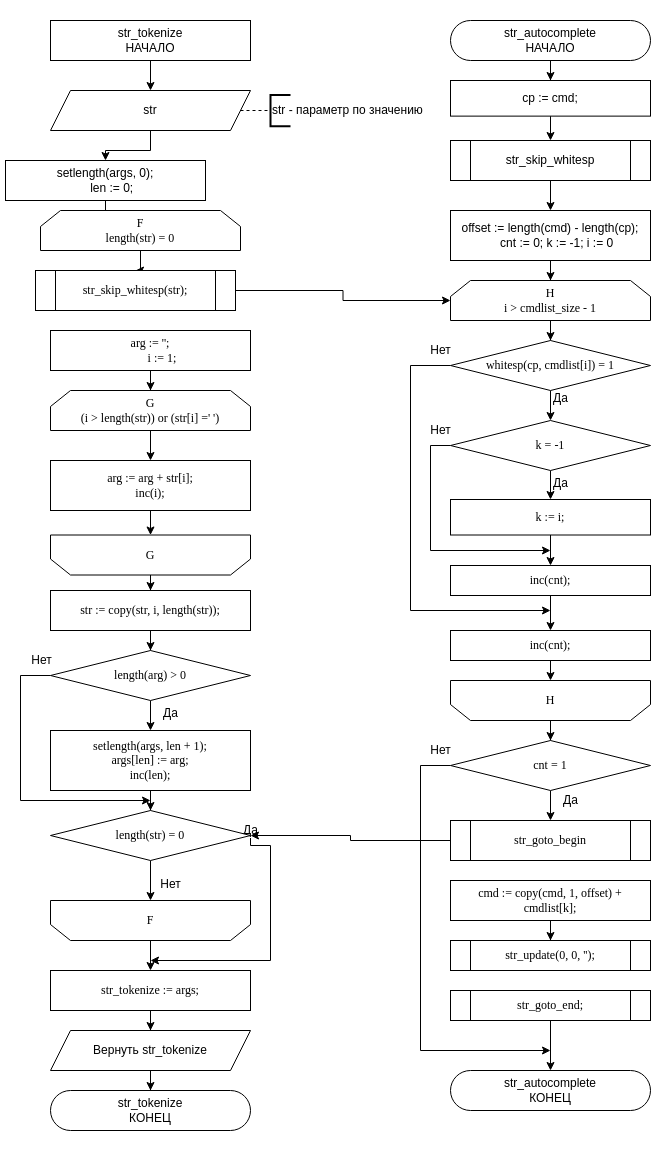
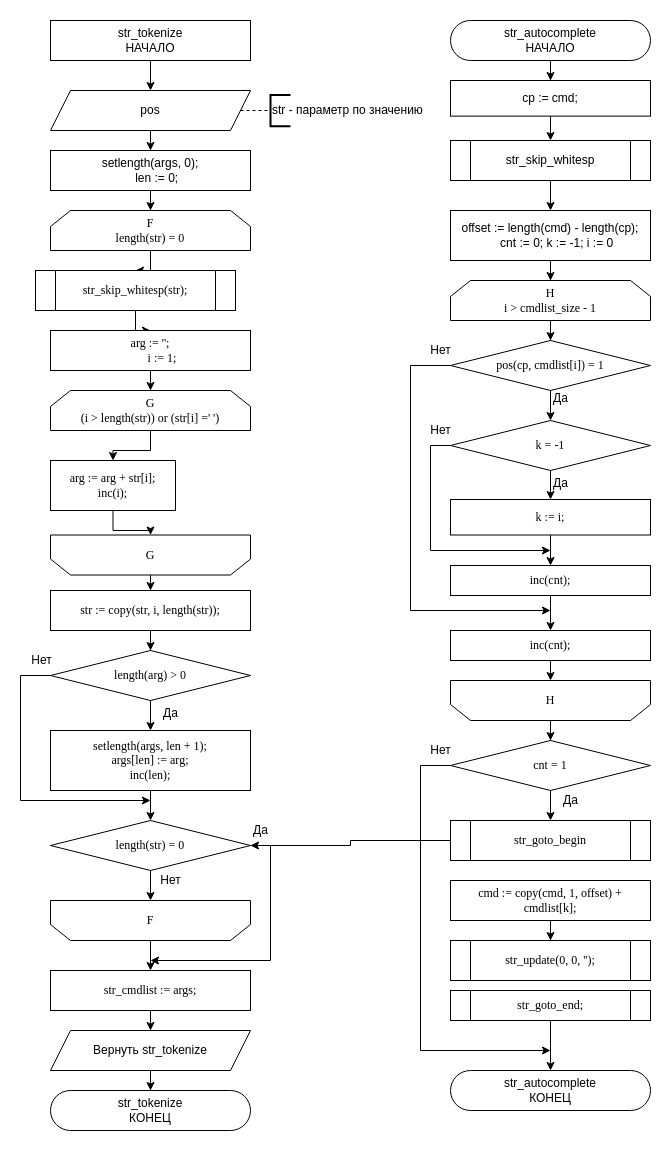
- <mxCell id="5" value="str" style="shape=parallelogram;perimeter=parallelogramPerimeter;whiteSpace=wrap;html=1;fixedSize=1;fontSize=12;" parent="1" vertex="1"><mxGeometry x="50" y="90" width="200" height="40" as="geometry" /></mxCell>
+ <mxCell id="5" value="pos" style="shape=parallelogram;perimeter=parallelogramPerimeter;whiteSpace=wrap;html=1;fixedSize=1;fontSize=12;" parent="1" vertex="1"><mxGeometry x="50" y="90" width="200" height="40" as="geometry" /></mxCell>
- <mxCell id="9" value="setlength(args, 0);&#10;&amp;nbsp; &amp;nbsp; len := 0;" style="whiteSpace=wrap;html=1;fontSize=12;" parent="1" vertex="1"><mxGeometry x="5" y="160" width="200" height="40" as="geometry" /></mxCell>
+ <mxCell id="9" value="setlength(args, 0);&#10;&amp;nbsp; &amp;nbsp; len := 0;" style="whiteSpace=wrap;html=1;fontSize=12;" parent="1" vertex="1"><mxGeometry x="50" y="150" width="200" height="40" as="geometry" /></mxCell>
- <mxCell id="11" value="F&lt;br style=&quot;font-size: 12px;&quot;&gt;length(str) = 0" style="shape=loopLimit;whiteSpace=wrap;html=1;rounded=0;shadow=0;strokeWidth=1;fillColor=#ffffff;fontFamily=Times New Roman;fontSize=12;" parent="1" vertex="1"><mxGeometry x="40" y="210" width="200" height="40" as="geometry" /></mxCell>
+ <mxCell id="11" value="F&lt;br style=&quot;font-size: 12px;&quot;&gt;length(str) = 0" style="shape=loopLimit;whiteSpace=wrap;html=1;rounded=0;shadow=0;strokeWidth=1;fillColor=#ffffff;fontFamily=Times New Roman;fontSize=12;" parent="1" vertex="1"><mxGeometry x="50" y="210" width="200" height="40" as="geometry" /></mxCell>
- <mxCell id="12" value="" style="edgeStyle=orthogonalEdgeStyle;rounded=0;orthogonalLoop=1;jettySize=auto;html=1;fontSize=12;" parent="1" source="13" target="48" edge="1"><mxGeometry relative="1" as="geometry" /></mxCell>
+ <mxCell id="12" value="" style="edgeStyle=orthogonalEdgeStyle;rounded=0;orthogonalLoop=1;jettySize=auto;html=1;fontSize=12;" parent="1" source="13" target="15" edge="1"><mxGeometry relative="1" as="geometry" /></mxCell>
- <mxCell id="51" value="whitesp(cp, cmdlist[i]) = 1" style="rhombus;whiteSpace=wrap;html=1;rounded=0;shadow=0;fontFamily=Times New Roman;strokeWidth=1;" parent="1" vertex="1"><mxGeometry x="450" y="340" width="200" height="50" as="geometry" /></mxCell>
+ <mxCell id="51" value="pos(cp, cmdlist[i]) = 1" style="rhombus;whiteSpace=wrap;html=1;rounded=0;shadow=0;fontFamily=Times New Roman;strokeWidth=1;" parent="1" vertex="1"><mxGeometry x="450" y="340" width="200" height="50" as="geometry" /></mxCell>
- <mxCell id="19" value="&lt;div style=&quot;font-size: 12px;&quot;&gt;arg := arg + str[i];&lt;/div&gt;&lt;div style=&quot;font-size: 12px;&quot;&gt;&lt;span style=&quot;font-size: 12px;&quot;&gt;inc(i);&lt;/span&gt;&lt;/div&gt;" style="whiteSpace=wrap;html=1;rounded=0;shadow=0;fontFamily=Times New Roman;strokeWidth=1;fontSize=12;" parent="1" vertex="1"><mxGeometry x="50" y="460" width="200" height="50" as="geometry" /></mxCell>
+ <mxCell id="19" value="&lt;div style=&quot;font-size: 12px;&quot;&gt;arg := arg + str[i];&lt;/div&gt;&lt;div style=&quot;font-size: 12px;&quot;&gt;&lt;span style=&quot;font-size: 12px;&quot;&gt;inc(i);&lt;/span&gt;&lt;/div&gt;" style="whiteSpace=wrap;html=1;rounded=0;shadow=0;fontFamily=Times New Roman;strokeWidth=1;fontSize=12;" parent="1" vertex="1"><mxGeometry x="50" y="460" width="125" height="50" as="geometry" /></mxCell>
- <mxCell id="31" value="length(str) = 0" style="rhombus;whiteSpace=wrap;html=1;rounded=0;shadow=0;fontFamily=Times New Roman;strokeWidth=1;" parent="1" vertex="1"><mxGeometry x="50" y="810" width="200" height="50" as="geometry" /></mxCell>
+ <mxCell id="31" value="length(str) = 0" style="rhombus;whiteSpace=wrap;html=1;rounded=0;shadow=0;fontFamily=Times New Roman;strokeWidth=1;" parent="1" vertex="1"><mxGeometry x="50" y="820" width="200" height="50" as="geometry" /></mxCell>
- <mxCell id="68" value="str_update(0, 0, '');" style="shape=process;whiteSpace=wrap;html=1;backgroundOutline=1;rounded=0;shadow=0;fontFamily=Times New Roman;strokeWidth=1;" parent="1" vertex="1"><mxGeometry x="450" y="940" width="200" height="30" as="geometry" /></mxCell>
+ <mxCell id="68" value="str_update(0, 0, '');" style="shape=process;whiteSpace=wrap;html=1;backgroundOutline=1;rounded=0;shadow=0;fontFamily=Times New Roman;strokeWidth=1;" parent="1" vertex="1"><mxGeometry x="450" y="940" width="200" height="40" as="geometry" /></mxCell>
- <mxCell id="35" value="str_tokenize := args;" style="whiteSpace=wrap;html=1;rounded=0;shadow=0;fontFamily=Times New Roman;strokeWidth=1;" parent="1" vertex="1"><mxGeometry x="50" y="970" width="200" height="40" as="geometry" /></mxCell>
+ <mxCell id="35" value="str_cmdlist := args;" style="whiteSpace=wrap;html=1;rounded=0;shadow=0;fontFamily=Times New Roman;strokeWidth=1;" parent="1" vertex="1"><mxGeometry x="50" y="970" width="200" height="40" as="geometry" /></mxCell>
